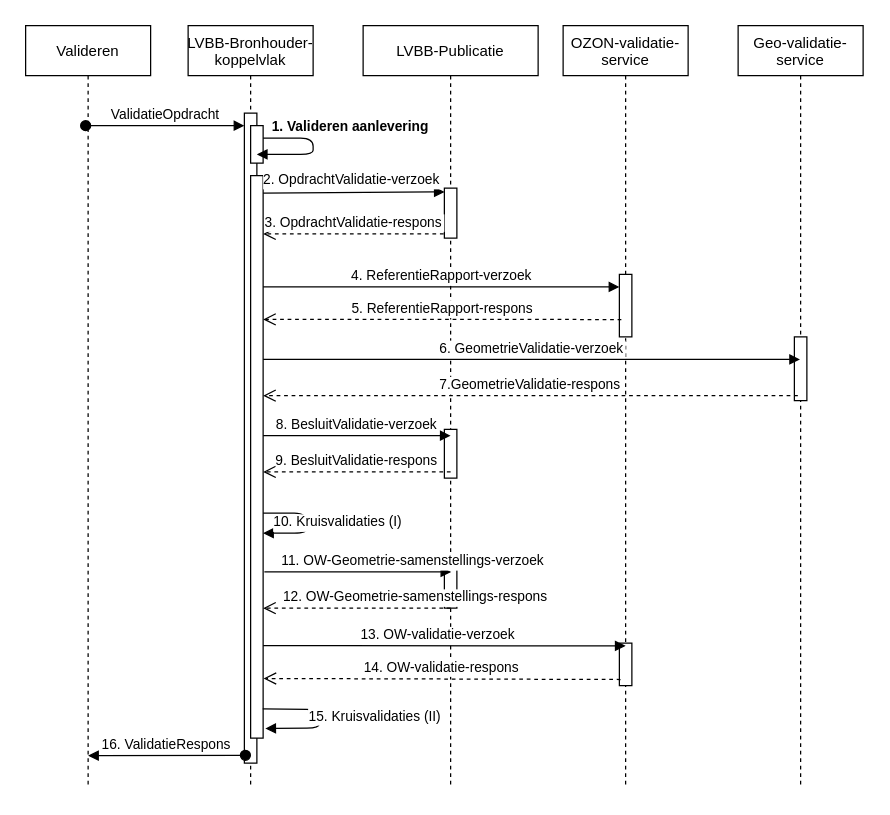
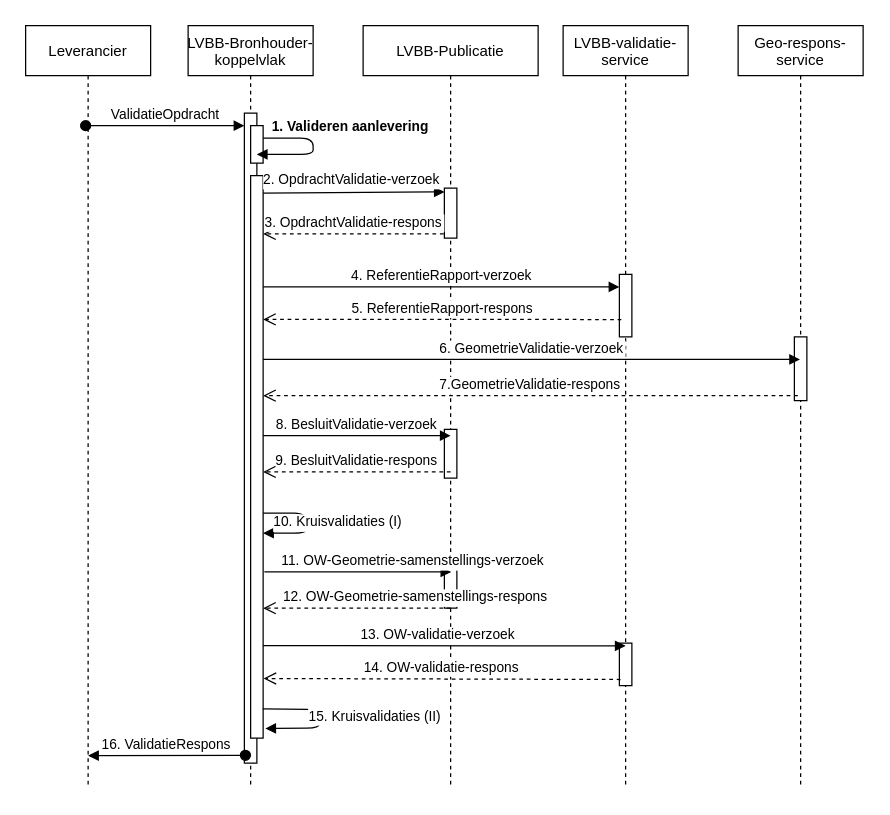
- <mxCell id="14" value="OZON-validatie-&#10;service" style="shape=umlLifeline;perimeter=lifelinePerimeter;container=1;collapsible=0;recursiveResize=0;rounded=0;shadow=0;strokeWidth=1;" parent="1" vertex="1"><mxGeometry x="450" y="20" width="100" height="610" as="geometry" /></mxCell>
+ <mxCell id="14" value="LVBB-validatie-&#10;service" style="shape=umlLifeline;perimeter=lifelinePerimeter;container=1;collapsible=0;recursiveResize=0;rounded=0;shadow=0;strokeWidth=1;" parent="1" vertex="1"><mxGeometry x="450" y="20" width="100" height="610" as="geometry" /></mxCell>
- <mxCell id="17" value="Geo-validatie-&#10;service" style="shape=umlLifeline;perimeter=lifelinePerimeter;container=1;collapsible=0;recursiveResize=0;rounded=0;shadow=0;strokeWidth=1;" parent="1" vertex="1"><mxGeometry x="590" y="20" width="100" height="610" as="geometry" /></mxCell>
+ <mxCell id="17" value="Geo-respons-&#10;service" style="shape=umlLifeline;perimeter=lifelinePerimeter;container=1;collapsible=0;recursiveResize=0;rounded=0;shadow=0;strokeWidth=1;" parent="1" vertex="1"><mxGeometry x="590" y="20" width="100" height="610" as="geometry" /></mxCell>
- <mxCell id="12" value="Valideren" style="shape=umlLifeline;perimeter=lifelinePerimeter;container=1;collapsible=0;recursiveResize=0;rounded=0;shadow=0;strokeWidth=1;" parent="1" vertex="1"><mxGeometry x="20" y="20" width="100" height="610" as="geometry" /></mxCell>
+ <mxCell id="12" value="Leverancier" style="shape=umlLifeline;perimeter=lifelinePerimeter;container=1;collapsible=0;recursiveResize=0;rounded=0;shadow=0;strokeWidth=1;" parent="1" vertex="1"><mxGeometry x="20" y="20" width="100" height="610" as="geometry" /></mxCell>
